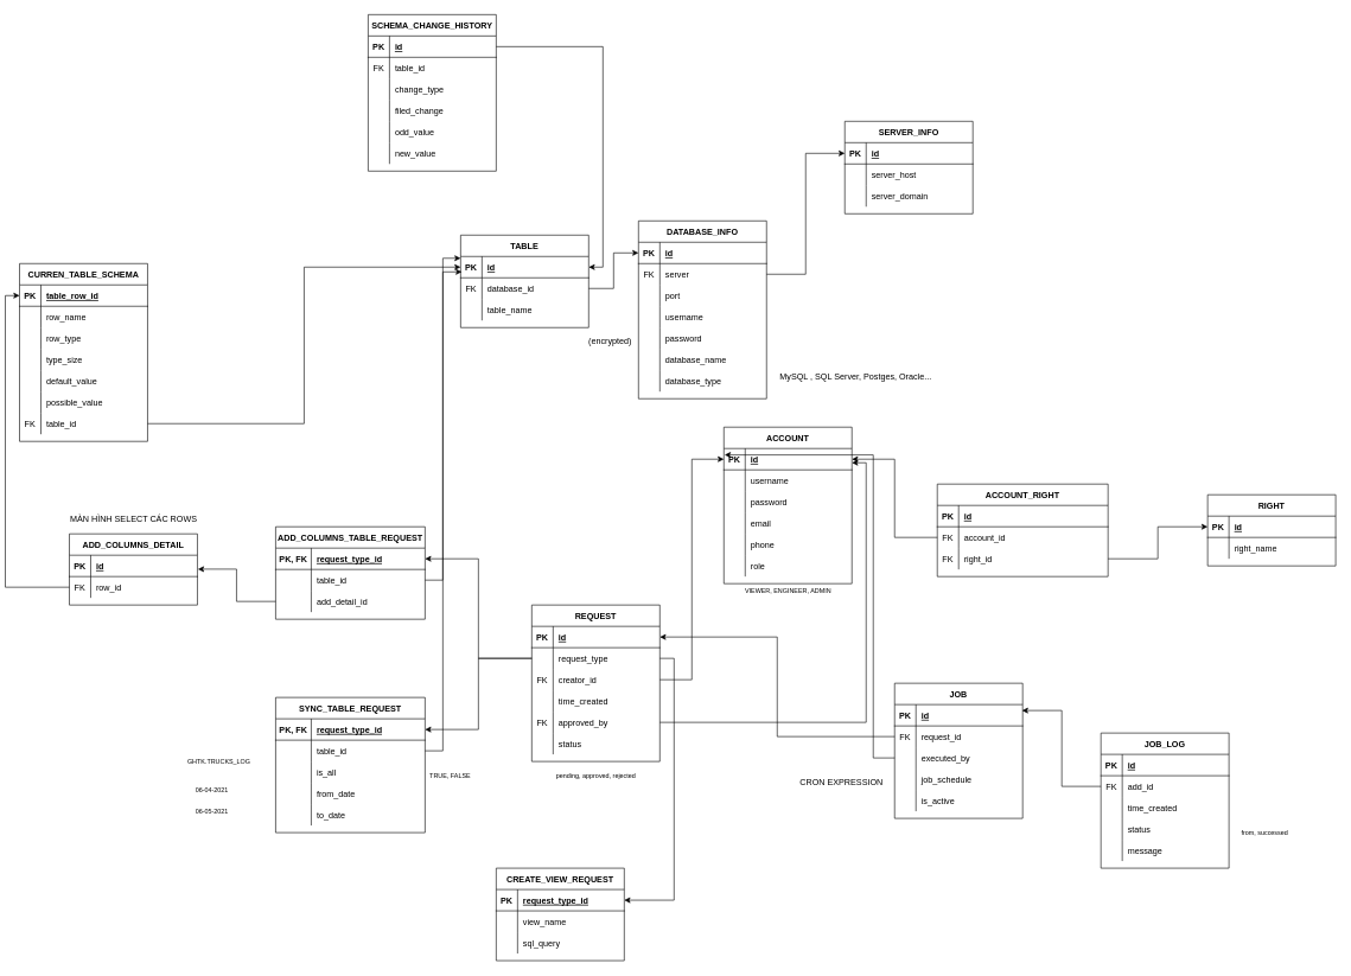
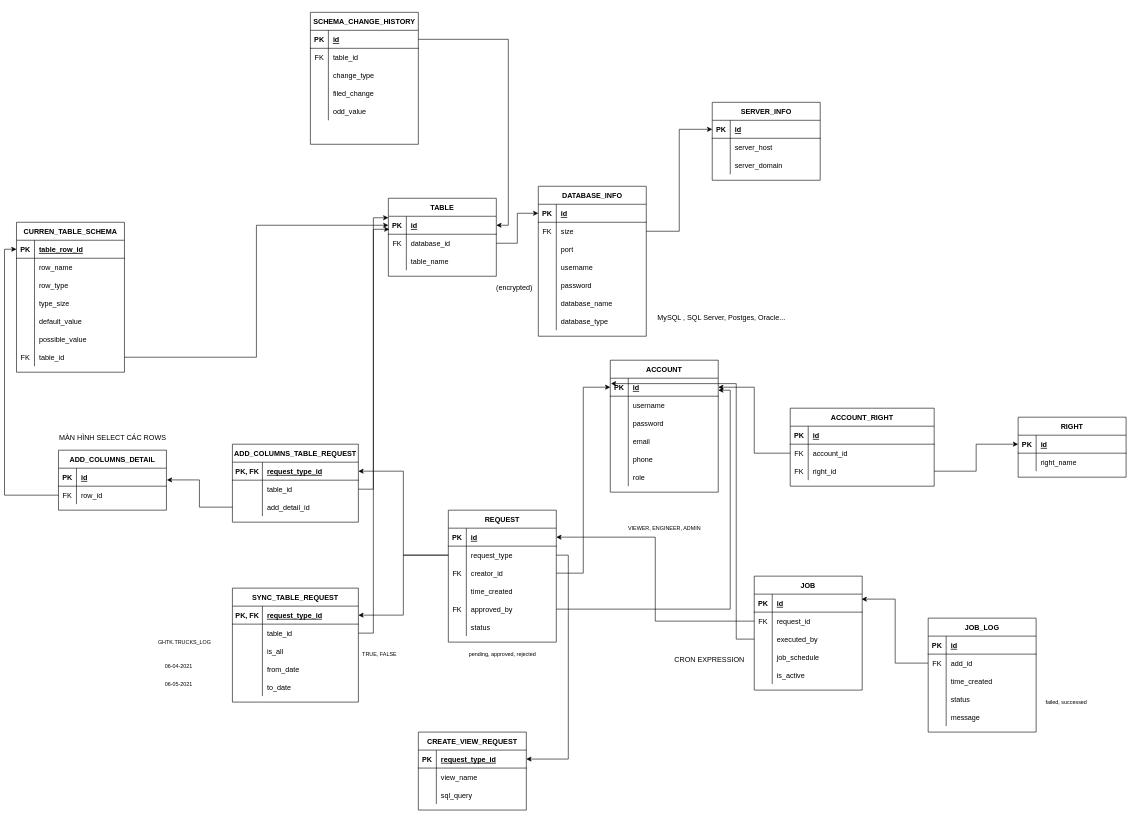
- <mxCell id="197" value="new_value" style="shape=partialRectangle;connectable=0;fillColor=none;top=0;left=0;bottom=0;right=0;align=left;spacingLeft=6;overflow=hidden;" parent="195" vertex="1"><mxGeometry x="30" width="150" height="30" as="geometry" /></mxCell>
- <mxCell id="110" value="server" style="shape=partialRectangle;connectable=0;fillColor=none;top=0;left=0;bottom=0;right=0;align=left;spacingLeft=6;overflow=hidden;" parent="108" vertex="1"><mxGeometry x="30" width="150" height="30" as="geometry" /></mxCell>
+ <mxCell id="110" value="size" style="shape=partialRectangle;connectable=0;fillColor=none;top=0;left=0;bottom=0;right=0;align=left;spacingLeft=6;overflow=hidden;" parent="108" vertex="1"><mxGeometry x="30" width="150" height="30" as="geometry" /></mxCell>
- <mxCell id="234" value="VIEWER, ENGINEER, ADMIN" style="text;html=1;align=center;verticalAlign=middle;resizable=0;points=[];autosize=1;strokeColor=none;fontSize=9;" parent="1" vertex="1"><mxGeometry x="1030" y="820" width="140" height="20" as="geometry" /></mxCell>
+ <mxCell id="234" value="VIEWER, ENGINEER, ADMIN" style="text;html=1;align=center;verticalAlign=middle;resizable=0;points=[];autosize=1;strokeColor=none;fontSize=9;" parent="1" vertex="1"><mxGeometry x="1030" y="870" width="140" height="20" as="geometry" /></mxCell>
- <mxCell id="238" value="from, successed" style="text;html=1;align=center;verticalAlign=middle;resizable=0;points=[];autosize=1;strokeColor=none;fontSize=9;" parent="1" vertex="1"><mxGeometry x="1730" y="1160" width="80" height="20" as="geometry" /></mxCell>
+ <mxCell id="238" value="failed, successed" style="text;html=1;align=center;verticalAlign=middle;resizable=0;points=[];autosize=1;strokeColor=none;fontSize=9;" parent="1" vertex="1"><mxGeometry x="1730" y="1160" width="80" height="20" as="geometry" /></mxCell>
